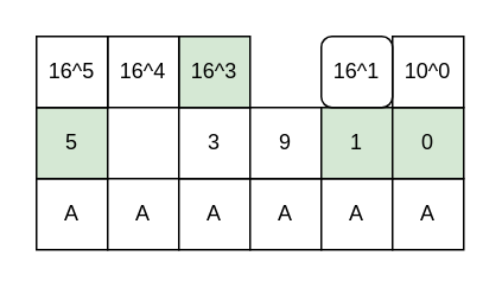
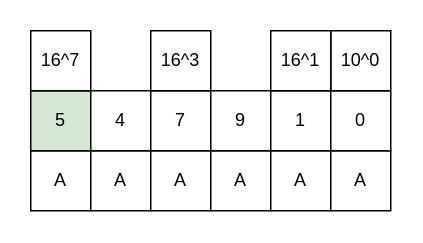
- <mxCell id="18" value="16^5" style="rounded=0;whiteSpace=wrap;html=1;" vertex="1" parent="1"><mxGeometry x="20" y="20" width="40" height="40" as="geometry" /></mxCell>
+ <mxCell id="18" value="16^7" style="rounded=0;whiteSpace=wrap;html=1;" vertex="1" parent="1"><mxGeometry x="20" y="20" width="40" height="40" as="geometry" /></mxCell>
- <mxCell id="17" value="16^4" style="rounded=0;whiteSpace=wrap;html=1;" vertex="1" parent="1"><mxGeometry x="60" y="20" width="40" height="40" as="geometry" /></mxCell>
- <mxCell id="16" value="16^3" style="rounded=0;whiteSpace=wrap;html=1;fillColor=#d5e8d4;" vertex="1" parent="1"><mxGeometry x="100" y="20" width="40" height="40" as="geometry" /></mxCell>
+ <mxCell id="16" value="16^3" style="rounded=0;whiteSpace=wrap;html=1;" vertex="1" parent="1"><mxGeometry x="100" y="20" width="40" height="40" as="geometry" /></mxCell>
- <mxCell id="15" value="16^1" style="whiteSpace=wrap;html=1;rounded=1;" vertex="1" parent="1"><mxGeometry x="180" y="20" width="40" height="40" as="geometry" /></mxCell>
+ <mxCell id="15" value="16^1" style="rounded=0;whiteSpace=wrap;html=1;" vertex="1" parent="1"><mxGeometry x="180" y="20" width="40" height="40" as="geometry" /></mxCell>
+ <mxCell id="9" value="&lt;span&gt;4&lt;/span&gt;" style="rounded=0;whiteSpace=wrap;html=1;" vertex="1" parent="1"><mxGeometry x="60" y="60" width="40" height="40" as="geometry" /></mxCell>
- <mxCell id="10" value="&lt;span&gt;3&lt;/span&gt;" style="rounded=0;whiteSpace=wrap;html=1;" vertex="1" parent="1"><mxGeometry x="100" y="60" width="40" height="40" as="geometry" /></mxCell>
+ <mxCell id="10" value="&lt;span&gt;7&lt;/span&gt;" style="rounded=0;whiteSpace=wrap;html=1;" vertex="1" parent="1"><mxGeometry x="100" y="60" width="40" height="40" as="geometry" /></mxCell>
- <mxCell id="12" value="&lt;span&gt;1&lt;/span&gt;" style="rounded=0;whiteSpace=wrap;html=1;fillColor=#d5e8d4;" vertex="1" parent="1"><mxGeometry x="180" y="60" width="40" height="40" as="geometry" /></mxCell>
+ <mxCell id="12" value="&lt;span&gt;1&lt;/span&gt;" style="rounded=0;whiteSpace=wrap;html=1;" vertex="1" parent="1"><mxGeometry x="180" y="60" width="40" height="40" as="geometry" /></mxCell>
- <mxCell id="13" value="&lt;span&gt;0&lt;/span&gt;" style="rounded=0;whiteSpace=wrap;html=1;fillColor=#d5e8d4;" vertex="1" parent="1"><mxGeometry x="220" y="60" width="40" height="40" as="geometry" /></mxCell>
+ <mxCell id="13" value="&lt;span&gt;0&lt;/span&gt;" style="rounded=0;whiteSpace=wrap;html=1;" vertex="1" parent="1"><mxGeometry x="220" y="60" width="40" height="40" as="geometry" /></mxCell>
